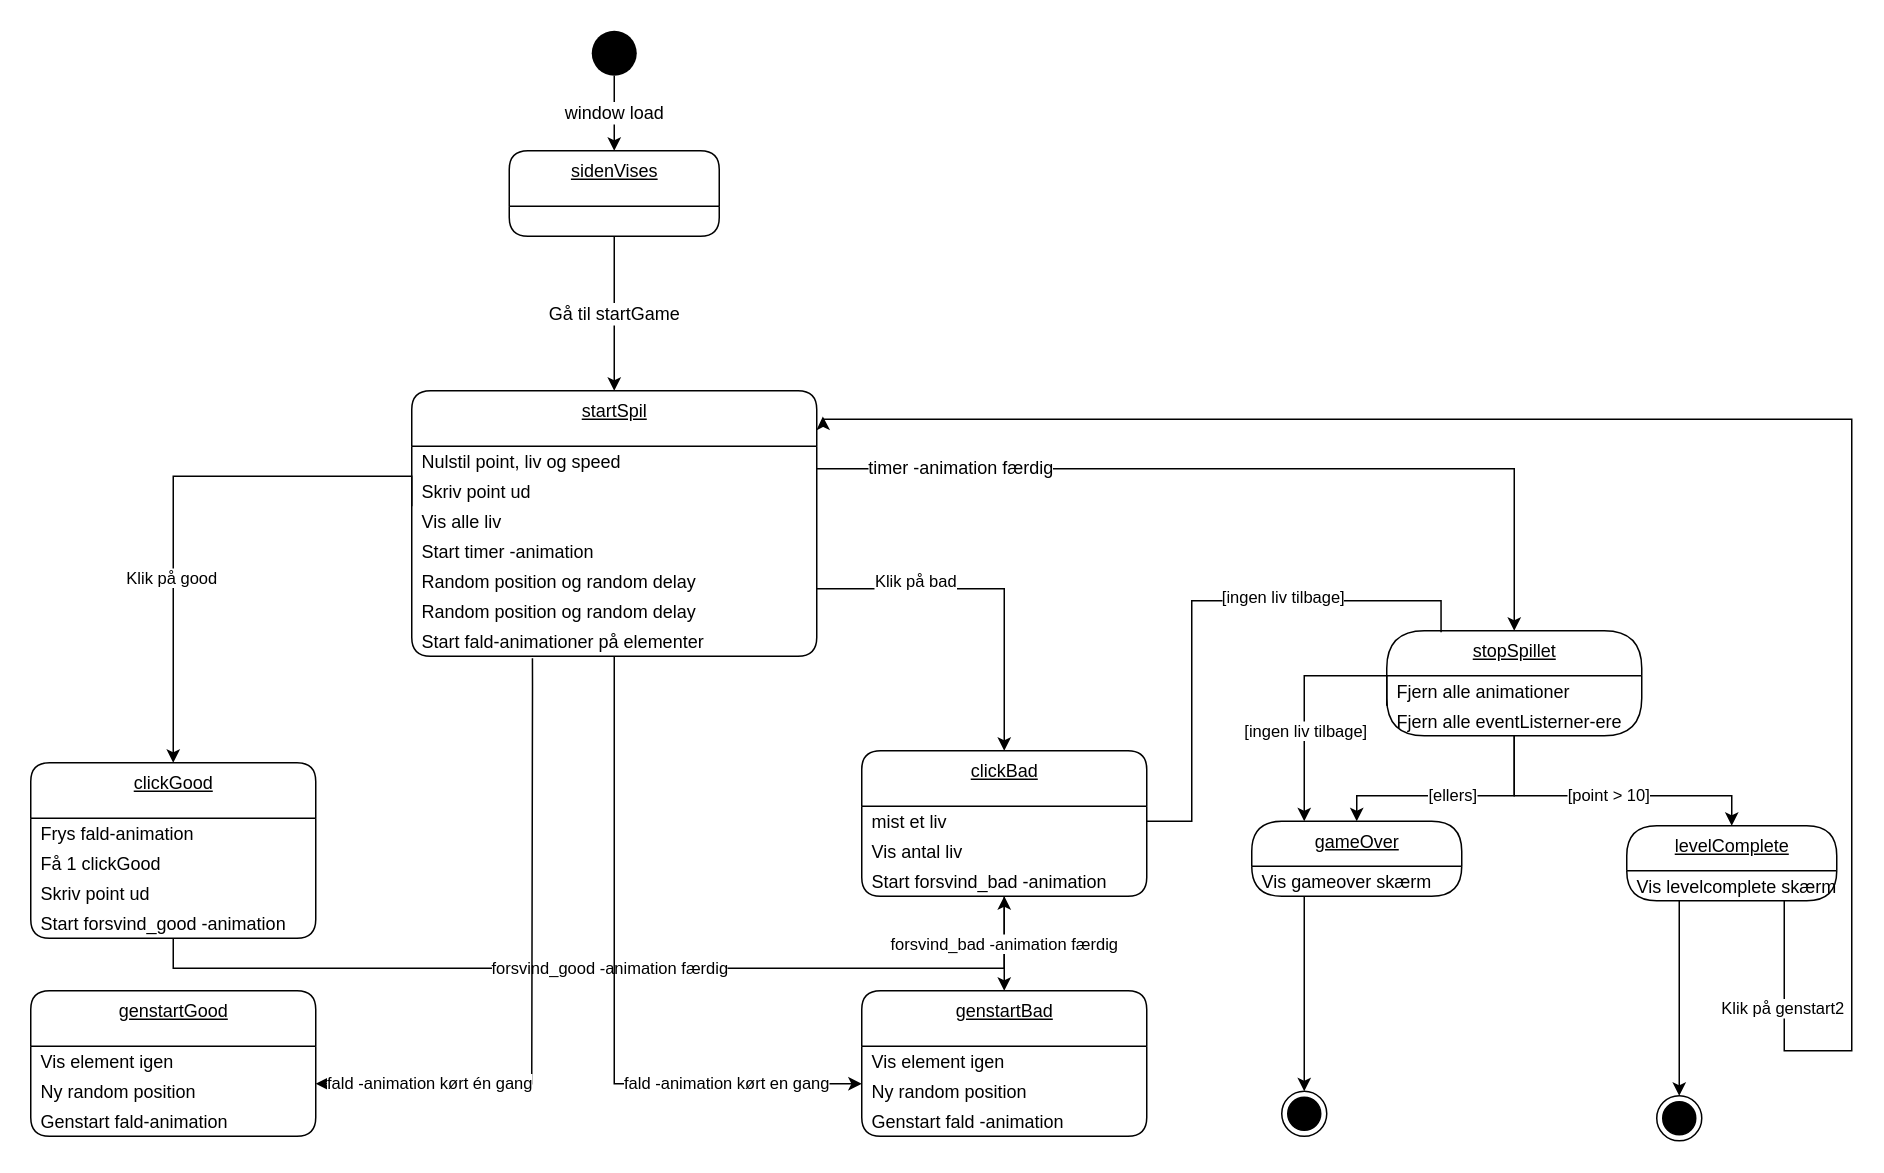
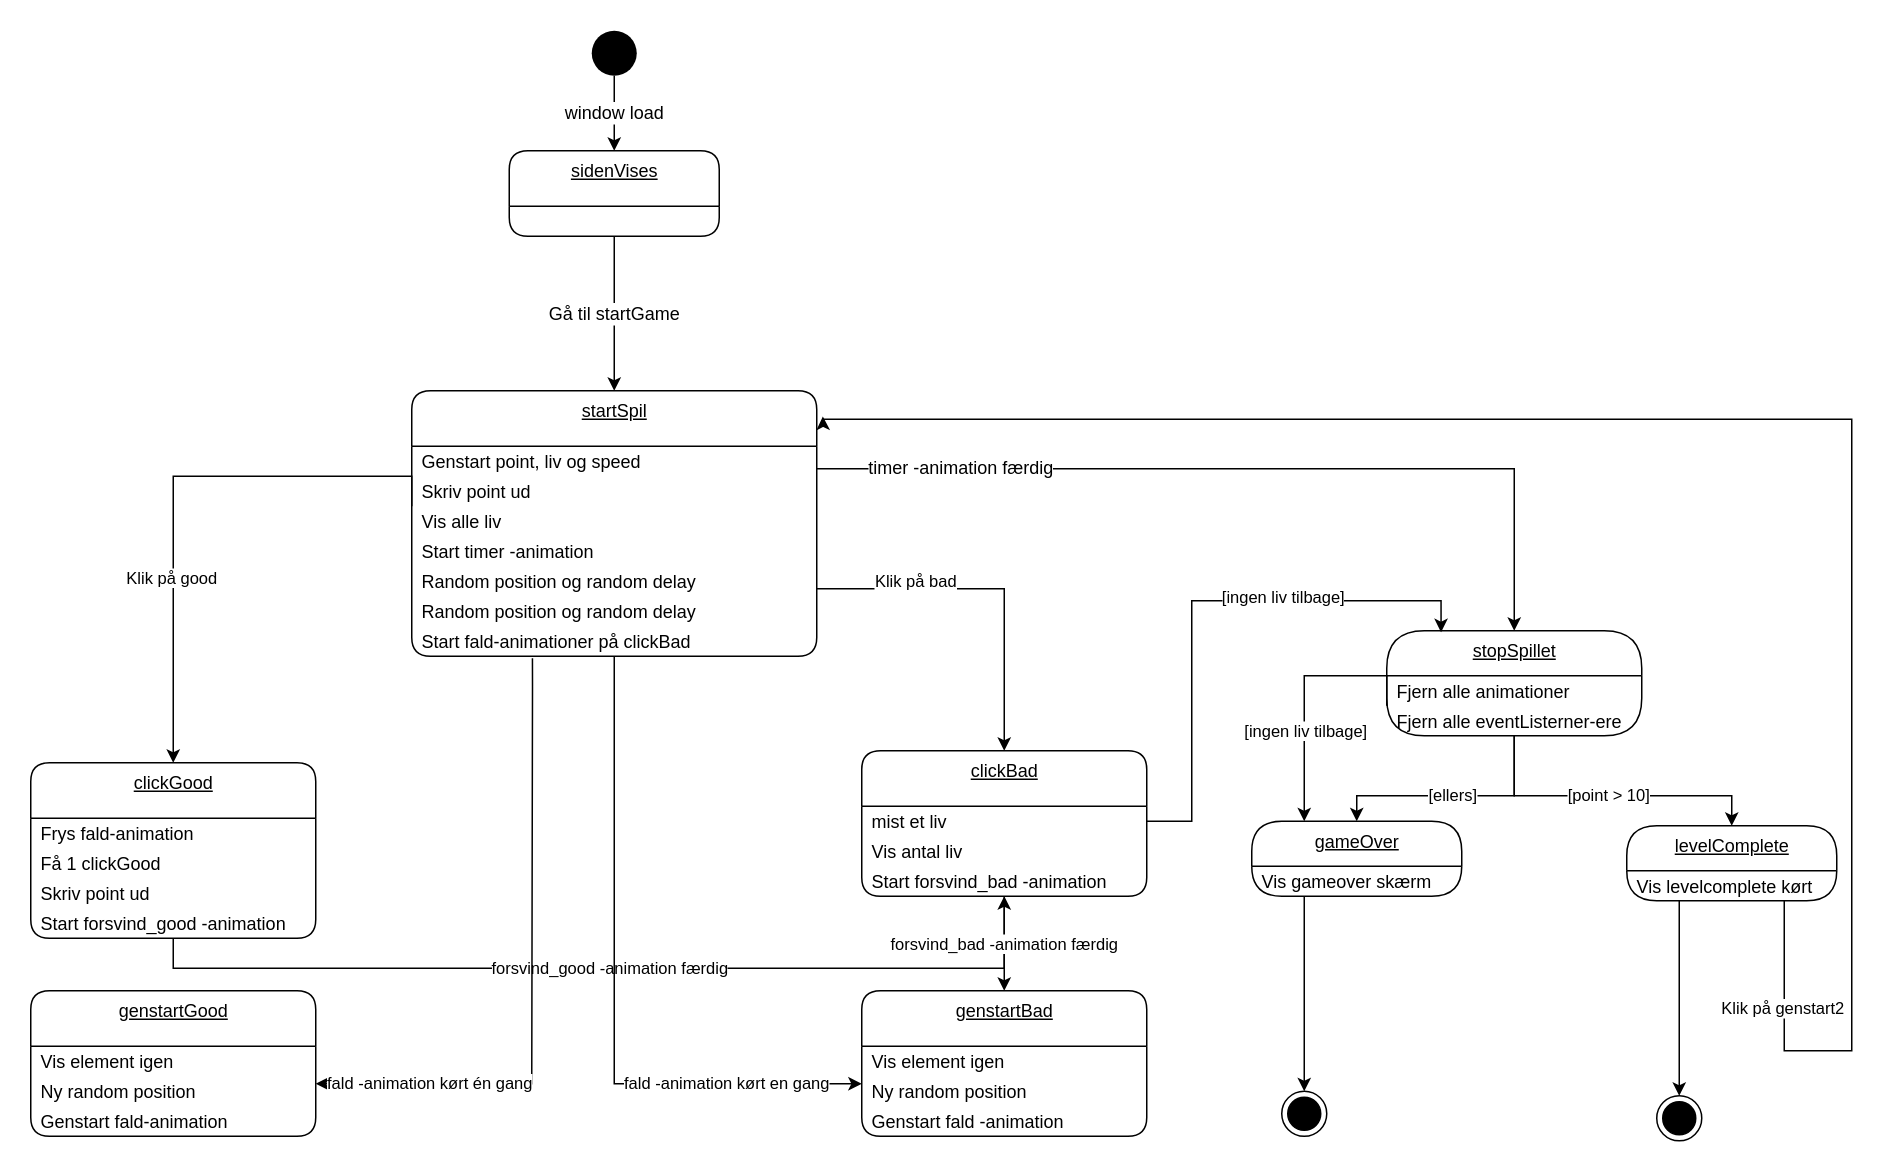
- <mxCell id="5" value="Nulstil point, liv og speed" style="fillColor=none;strokeColor=none;align=left;verticalAlign=middle;spacingLeft=5;" parent="4" vertex="1"><mxGeometry y="37" width="270" height="20" as="geometry" /></mxCell>
+ <mxCell id="5" value="Genstart point, liv og speed" style="fillColor=none;strokeColor=none;align=left;verticalAlign=middle;spacingLeft=5;" parent="4" vertex="1"><mxGeometry y="37" width="270" height="20" as="geometry" /></mxCell>
- <mxCell id="55" style="edgeStyle=orthogonalEdgeStyle;rounded=0;orthogonalLoop=1;jettySize=auto;html=1;exitX=1;exitY=0.5;exitDx=0;exitDy=0;entryX=0.213;entryY=0.014;entryDx=0;entryDy=0;entryPerimeter=0;endArrow=none;" parent="1" source="28" target="39" edge="1"><mxGeometry relative="1" as="geometry"><Array as="points"><mxPoint x="794" y="547" /><mxPoint x="794" y="400" /><mxPoint x="960" y="400" /></Array></mxGeometry></mxCell>
+ <mxCell id="55" style="edgeStyle=orthogonalEdgeStyle;rounded=0;orthogonalLoop=1;jettySize=auto;html=1;exitX=1;exitY=0.5;exitDx=0;exitDy=0;entryX=0.213;entryY=0.014;entryDx=0;entryDy=0;entryPerimeter=0;" parent="1" source="28" target="39" edge="1"><mxGeometry relative="1" as="geometry"><Array as="points"><mxPoint x="794" y="547" /><mxPoint x="794" y="400" /><mxPoint x="960" y="400" /></Array></mxGeometry></mxCell>
- <mxCell id="11" value="Start fald-animationer på elementer" style="fillColor=none;strokeColor=none;align=left;verticalAlign=middle;spacingLeft=5;" parent="4" vertex="1"><mxGeometry y="157" width="270" height="20" as="geometry" /></mxCell>
+ <mxCell id="11" value="Start fald-animationer på clickBad" style="fillColor=none;strokeColor=none;align=left;verticalAlign=middle;spacingLeft=5;" parent="4" vertex="1"><mxGeometry y="157" width="270" height="20" as="geometry" /></mxCell>
- <mxCell id="44" value="Vis levelcomplete skærm" style="fillColor=none;strokeColor=none;align=left;verticalAlign=middle;spacingLeft=5;" parent="43" vertex="1"><mxGeometry y="30" width="140" height="20" as="geometry" /></mxCell>
+ <mxCell id="44" value="Vis levelcomplete kørt" style="fillColor=none;strokeColor=none;align=left;verticalAlign=middle;spacingLeft=5;" parent="43" vertex="1"><mxGeometry y="30" width="140" height="20" as="geometry" /></mxCell>
